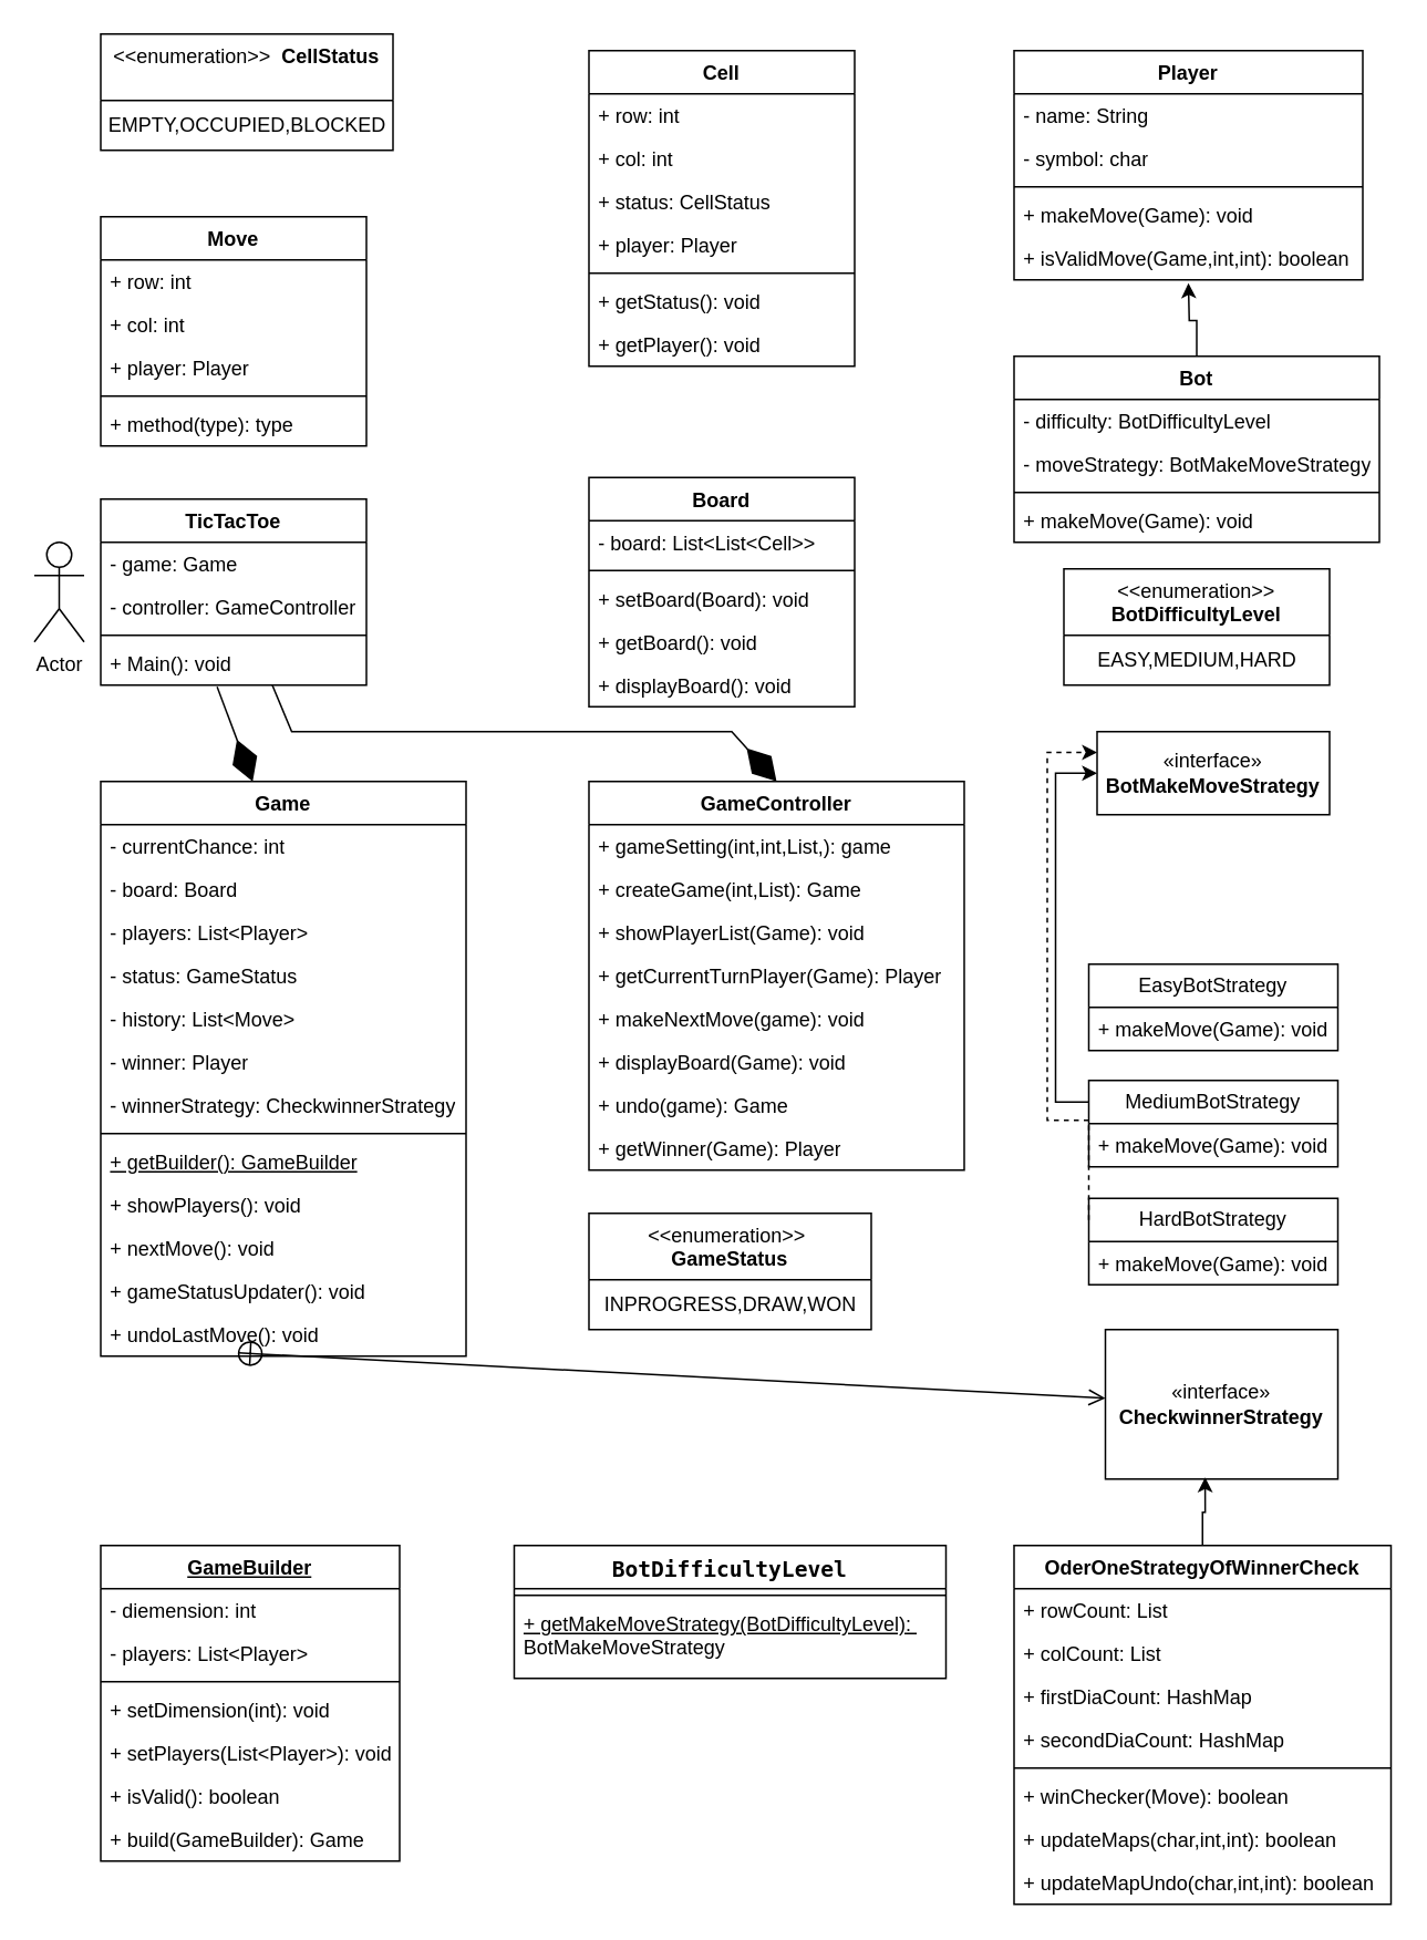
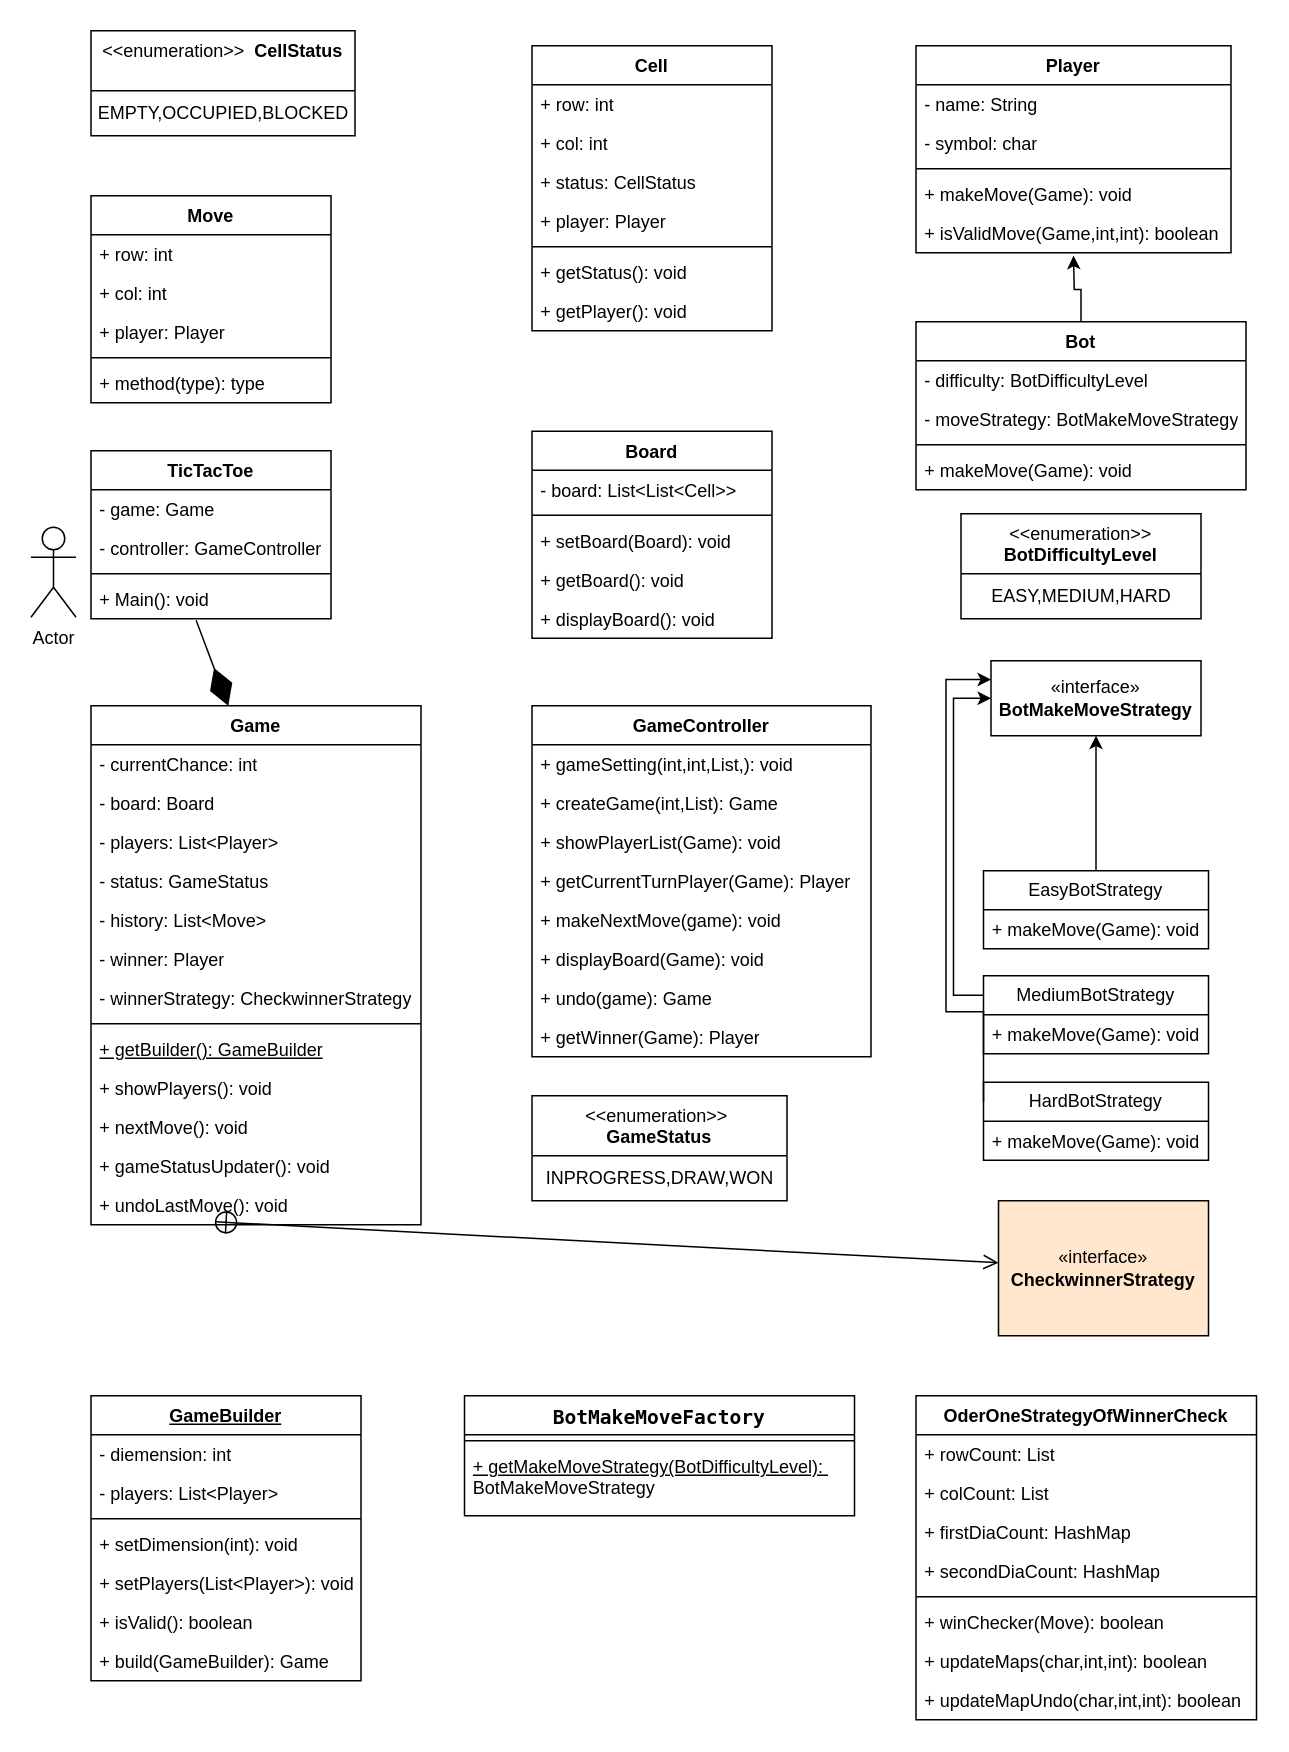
- <mxCell id="90" value="Actor" style="shape=umlActor;verticalLabelPosition=bottom;verticalAlign=top;html=1;outlineConnect=0;" vertex="1" parent="1"><mxGeometry y="326" width="30" height="60" as="geometry" x="20" /></mxCell>
+ <mxCell id="90" value="Actor" style="shape=umlActor;verticalLabelPosition=bottom;verticalAlign=top;html=1;outlineConnect=0;" vertex="1" parent="1"><mxGeometry x="20" y="351" width="30" height="60" as="geometry" /></mxCell>
- <mxCell id="69" value="" style="endArrow=diamondThin;endFill=1;endSize=24;html=1;rounded=0;entryX=0.5;entryY=0;entryDx=0;entryDy=0;" parent="1" source="2" target="60" edge="1"><mxGeometry width="160" relative="1" as="geometry"><mxPoint x="370" y="360" as="sourcePoint" /><mxPoint x="530" y="360" as="targetPoint" /><Array as="points"><mxPoint x="175" y="440" /><mxPoint x="440" y="440" /></Array></mxGeometry></mxCell>
- <mxCell id="61" value="+ gameSetting(int,int,List,): game" style="text;strokeColor=none;fillColor=none;align=left;verticalAlign=top;spacingLeft=4;spacingRight=4;overflow=hidden;rotatable=0;points=[[0,0.5],[1,0.5]];portConstraint=eastwest;whiteSpace=wrap;html=1;" parent="60" vertex="1"><mxGeometry y="26" width="226" height="26" as="geometry" /></mxCell>
+ <mxCell id="61" value="+ gameSetting(int,int,List,): void" style="text;strokeColor=none;fillColor=none;align=left;verticalAlign=top;spacingLeft=4;spacingRight=4;overflow=hidden;rotatable=0;points=[[0,0.5],[1,0.5]];portConstraint=eastwest;whiteSpace=wrap;html=1;" parent="60" vertex="1"><mxGeometry y="26" width="226" height="26" as="geometry" /></mxCell>
+ <mxCell id="80" style="edgeStyle=orthogonalEdgeStyle;rounded=0;orthogonalLoop=1;jettySize=auto;html=1;exitX=0.5;exitY=0;exitDx=0;exitDy=0;entryX=0.5;entryY=1;entryDx=0;entryDy=0;" parent="1" source="81" target="79" edge="1"><mxGeometry relative="1" as="geometry" /></mxCell>
- <mxCell id="86" style="edgeStyle=orthogonalEdgeStyle;rounded=0;orthogonalLoop=1;jettySize=auto;html=1;exitX=0;exitY=0.25;exitDx=0;exitDy=0;entryX=0;entryY=0.25;entryDx=0;entryDy=0;dashed=1;" parent="1" source="87" target="79" edge="1"><mxGeometry relative="1" as="geometry"><Array as="points"><mxPoint x="630" y="674" /><mxPoint x="630" y="453" /></Array></mxGeometry></mxCell>
+ <mxCell id="86" style="edgeStyle=orthogonalEdgeStyle;rounded=0;orthogonalLoop=1;jettySize=auto;html=1;exitX=0;exitY=0.25;exitDx=0;exitDy=0;entryX=0;entryY=0.25;entryDx=0;entryDy=0;" parent="1" source="87" target="79" edge="1"><mxGeometry relative="1" as="geometry"><Array as="points"><mxPoint x="630" y="674" /><mxPoint x="630" y="453" /></Array></mxGeometry></mxCell>
- <mxCell id="89" value="«interface»&lt;br&gt;&lt;b&gt;CheckwinnerStrategy&lt;/b&gt;" style="html=1;whiteSpace=wrap;" parent="1" vertex="1"><mxGeometry x="665" y="800" width="140" height="90" as="geometry" /></mxCell>
+ <mxCell id="89" value="«interface»&lt;br&gt;&lt;b&gt;CheckwinnerStrategy&lt;/b&gt;" style="html=1;whiteSpace=wrap;fillColor=#ffe6cc;" parent="1" vertex="1"><mxGeometry x="665" y="800" width="140" height="90" as="geometry" /></mxCell>
- <mxCell id="91" style="edgeStyle=orthogonalEdgeStyle;rounded=0;orthogonalLoop=1;jettySize=auto;html=1;exitX=0.5;exitY=0;exitDx=0;exitDy=0;entryX=0.429;entryY=0.989;entryDx=0;entryDy=0;entryPerimeter=0;" edge="1" parent="1" source="92" target="89"><mxGeometry relative="1" as="geometry" /></mxCell>
- <mxCell id="101" value="&lt;div style=&quot;font-family: &amp;quot;JetBrains Mono&amp;quot;, monospace; font-size: 9.8pt;&quot;&gt;BotDifficultyLevel&lt;/div&gt;" style="swimlane;fontStyle=1;align=center;verticalAlign=top;childLayout=stackLayout;horizontal=1;startSize=26;horizontalStack=0;resizeParent=1;resizeParentMax=0;resizeLast=0;collapsible=1;marginBottom=0;whiteSpace=wrap;html=1;fontColor=default;labelBackgroundColor=default;" vertex="1" parent="1"><mxGeometry x="309" y="930" width="260" height="80" as="geometry" /></mxCell>
+ <mxCell id="101" value="&lt;div style=&quot;font-family: &amp;quot;JetBrains Mono&amp;quot;, monospace; font-size: 9.8pt;&quot;&gt;BotMakeMoveFactory&lt;/div&gt;" style="swimlane;fontStyle=1;align=center;verticalAlign=top;childLayout=stackLayout;horizontal=1;startSize=26;horizontalStack=0;resizeParent=1;resizeParentMax=0;resizeLast=0;collapsible=1;marginBottom=0;whiteSpace=wrap;html=1;fontColor=default;labelBackgroundColor=default;" vertex="1" parent="1"><mxGeometry x="309" y="930" width="260" height="80" as="geometry" /></mxCell>
